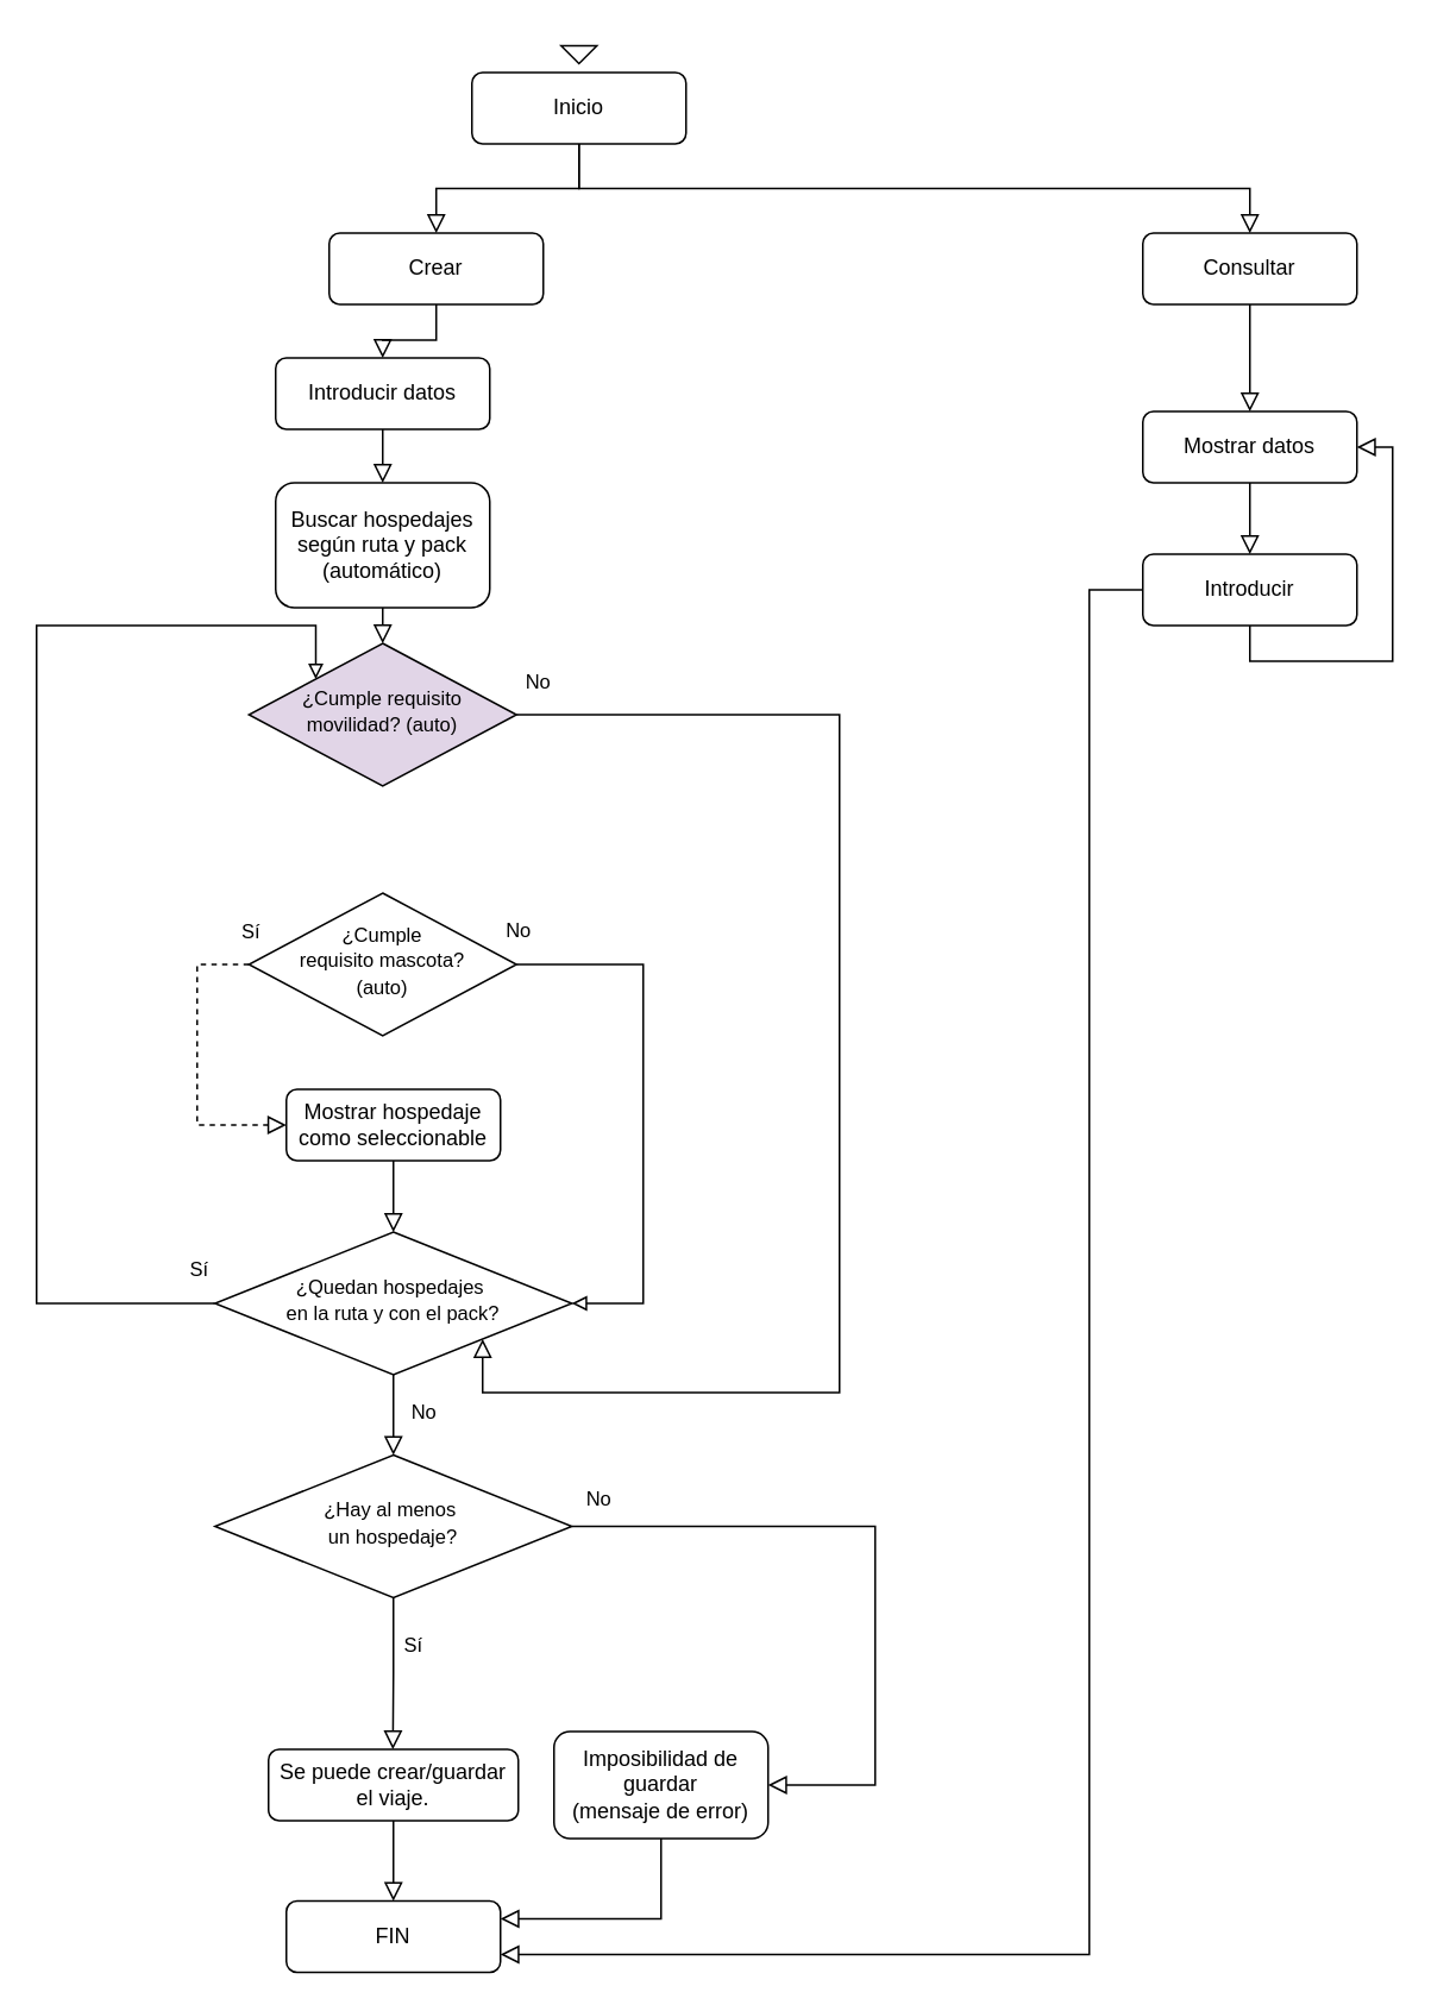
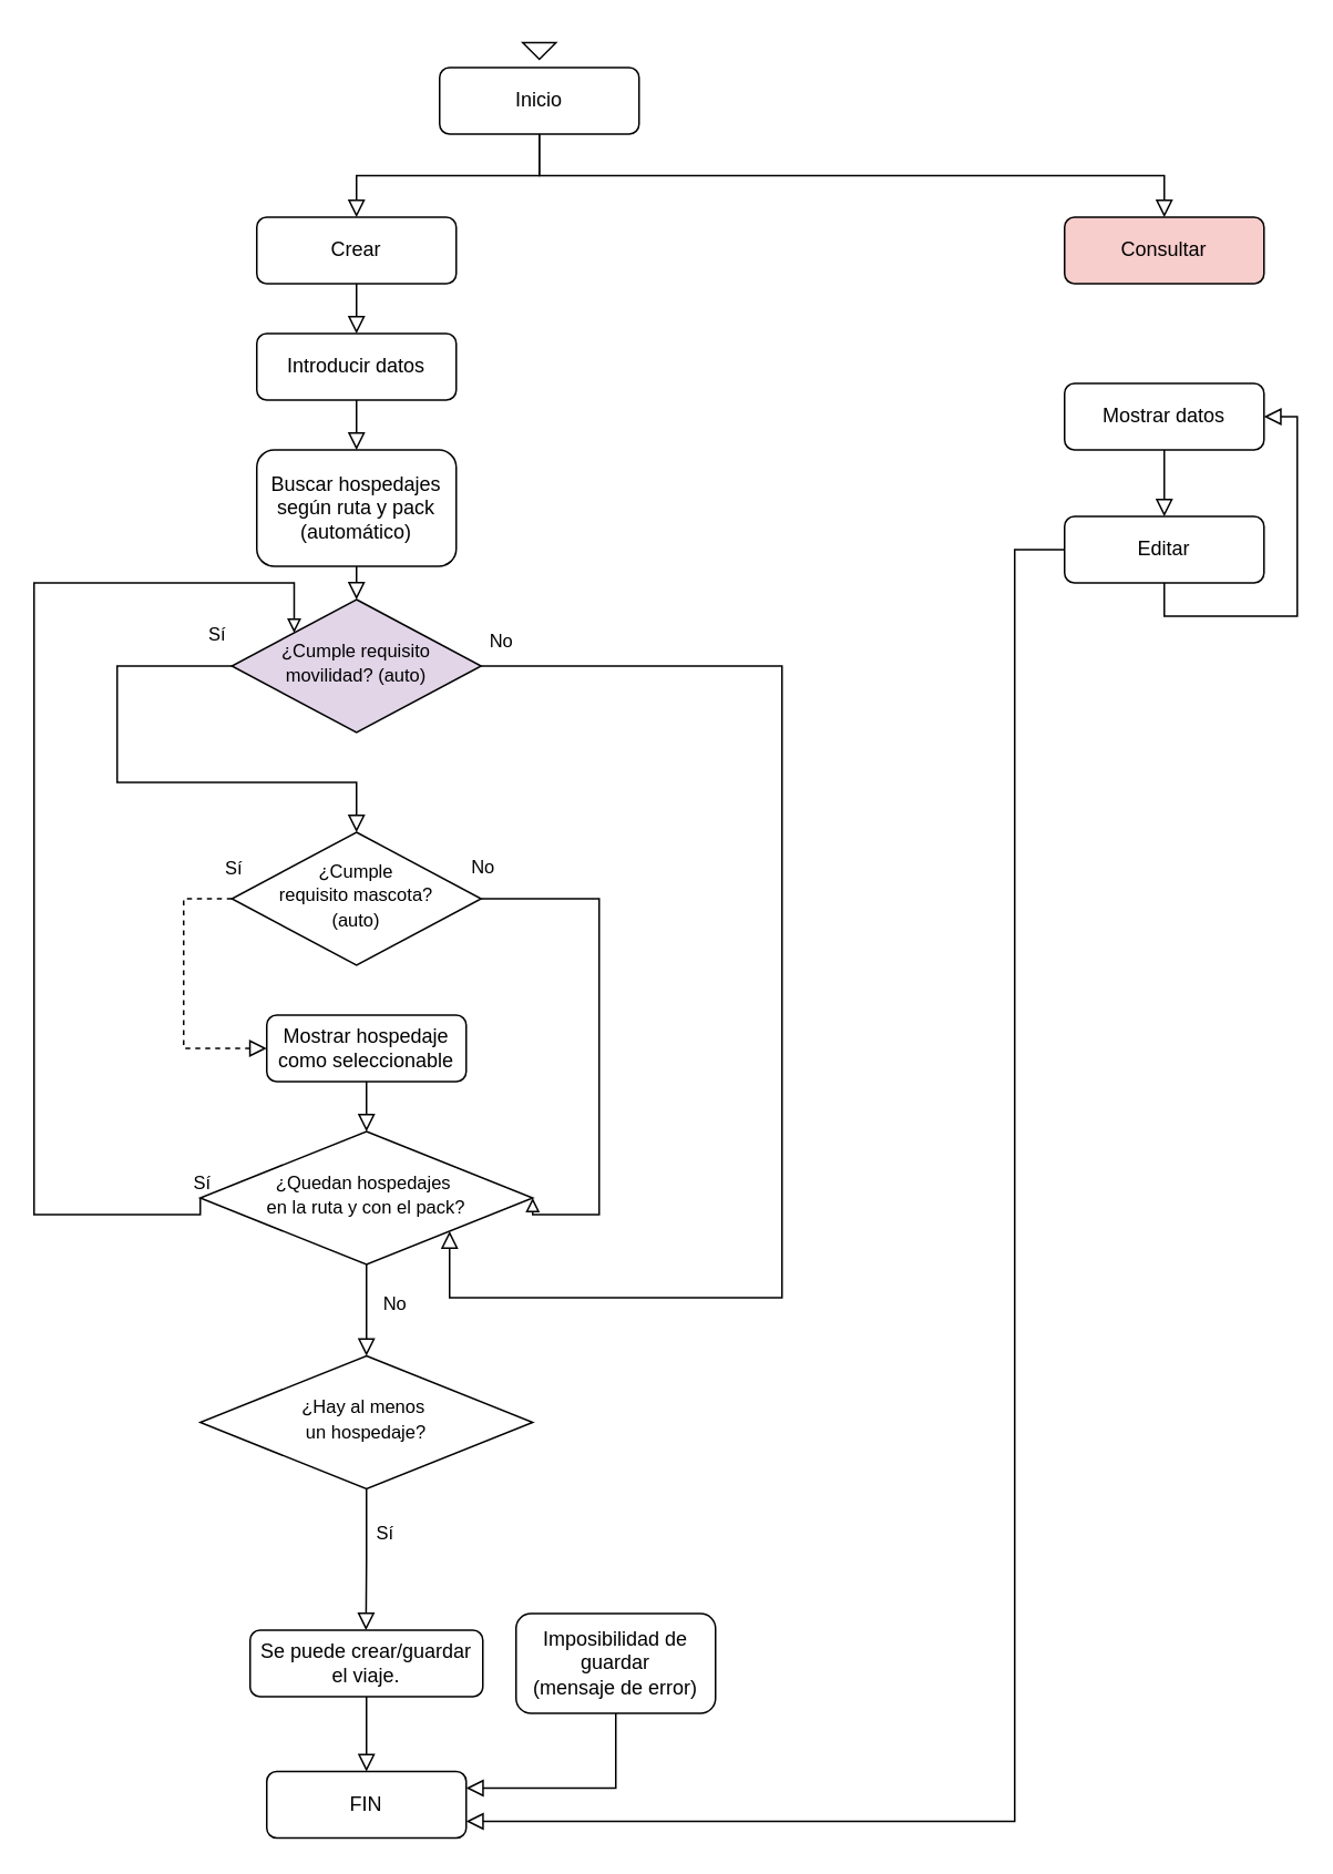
- <mxCell id="4" value="Crear" style="rounded=1;whiteSpace=wrap;html=1;fontSize=12;glass=0;strokeWidth=1;shadow=0;" parent="1" vertex="1"><mxGeometry x="184" y="130" width="120" height="40" as="geometry" /></mxCell>
+ <mxCell id="4" value="Crear" style="rounded=1;whiteSpace=wrap;html=1;fontSize=12;glass=0;strokeWidth=1;shadow=0;" parent="1" vertex="1"><mxGeometry x="154" y="130" width="120" height="40" as="geometry" /></mxCell>
- <mxCell id="6" value="Consultar" style="rounded=1;whiteSpace=wrap;html=1;fontSize=12;glass=0;strokeWidth=1;shadow=0;" parent="1" vertex="1"><mxGeometry x="640" y="130" width="120" height="40" as="geometry" /></mxCell>
+ <mxCell id="6" value="Consultar" style="rounded=1;whiteSpace=wrap;html=1;fontSize=12;glass=0;strokeWidth=1;shadow=0;fillColor=#f8cecc;" parent="1" vertex="1"><mxGeometry x="640" y="130" width="120" height="40" as="geometry" /></mxCell>
- <mxCell id="9" value="" style="rounded=0;html=1;jettySize=auto;orthogonalLoop=1;fontSize=11;endArrow=block;endFill=0;endSize=8;strokeWidth=1;shadow=0;labelBackgroundColor=none;edgeStyle=orthogonalEdgeStyle;exitX=0.5;exitY=1;exitDx=0;exitDy=0;entryX=0.5;entryY=0;entryDx=0;entryDy=0;" parent="1" source="6" target="18" edge="1"><mxGeometry y="20" relative="1" as="geometry"><mxPoint as="offset" /><mxPoint x="710.25" y="180" as="sourcePoint" /><mxPoint x="700" y="230" as="targetPoint" /></mxGeometry></mxCell>
- <mxCell id="20" value="Introducir" style="rounded=1;whiteSpace=wrap;html=1;fontSize=12;glass=0;strokeWidth=1;shadow=0;" parent="1" vertex="1"><mxGeometry x="640" y="310" width="120" height="40" as="geometry" /></mxCell>
+ <mxCell id="20" value="Editar" style="rounded=1;whiteSpace=wrap;html=1;fontSize=12;glass=0;strokeWidth=1;shadow=0;" parent="1" vertex="1"><mxGeometry x="640" y="310" width="120" height="40" as="geometry" /></mxCell>
+ <mxCell id="43" value="" style="rounded=0;html=1;jettySize=auto;orthogonalLoop=1;fontSize=11;endArrow=block;endFill=0;endSize=8;strokeWidth=1;shadow=0;labelBackgroundColor=none;edgeStyle=orthogonalEdgeStyle;exitX=0;exitY=0.5;exitDx=0;exitDy=0;entryX=0.5;entryY=0;entryDx=0;entryDy=0;" edge="1" parent="1" source="28" target="30"><mxGeometry y="20" relative="1" as="geometry"><mxPoint as="offset" /><mxPoint x="99" y="410" as="sourcePoint" /><mxPoint x="120" y="500" as="targetPoint" /><Array as="points"><mxPoint x="70" y="400" /><mxPoint x="70" y="470" /><mxPoint x="214" y="470" /></Array></mxGeometry></mxCell>
+ <mxCell id="44" value="Sí" style="edgeLabel;html=1;align=center;verticalAlign=middle;resizable=0;points=[];" vertex="1" connectable="0" parent="43"><mxGeometry x="-0.394" y="2" relative="1" as="geometry"><mxPoint x="57" y="-46" as="offset" /></mxGeometry></mxCell>
- <mxCell id="27" value="&lt;span style=&quot;font-size: 11px;&quot;&gt;¿Quedan hospedajes&amp;nbsp;&lt;/span&gt;&lt;div&gt;&lt;span style=&quot;font-size: 11px;&quot;&gt;en la ruta y con el pack?&lt;/span&gt;&lt;/div&gt;" style="rhombus;whiteSpace=wrap;html=1;shadow=0;fontFamily=Helvetica;fontSize=12;align=center;strokeWidth=1;spacing=6;spacingTop=-4;" vertex="1" parent="1"><mxGeometry x="120" y="690" width="200" height="80" as="geometry" /></mxCell>
+ <mxCell id="27" value="&lt;span style=&quot;font-size: 11px;&quot;&gt;¿Quedan hospedajes&amp;nbsp;&lt;/span&gt;&lt;div&gt;&lt;span style=&quot;font-size: 11px;&quot;&gt;en la ruta y con el pack?&lt;/span&gt;&lt;/div&gt;" style="rhombus;whiteSpace=wrap;html=1;shadow=0;fontFamily=Helvetica;fontSize=12;align=center;strokeWidth=1;spacing=6;spacingTop=-4;" vertex="1" parent="1"><mxGeometry x="120" y="680" width="200" height="80" as="geometry" /></mxCell>
- <mxCell id="41" value="No" style="rounded=0;html=1;jettySize=auto;orthogonalLoop=1;fontSize=11;endArrow=block;endFill=0;endSize=8;strokeWidth=1;shadow=0;labelBackgroundColor=none;edgeStyle=orthogonalEdgeStyle;exitX=1;exitY=0.5;exitDx=0;exitDy=0;entryX=1;entryY=0.5;entryDx=0;entryDy=0;" edge="1" parent="1" source="38" target="16"><mxGeometry x="-0.919" y="15" relative="1" as="geometry"><mxPoint as="offset" /><mxPoint x="454" y="862.5" as="sourcePoint" /><mxPoint x="494" y="537.5" as="targetPoint" /><Array as="points"><mxPoint x="490" y="855" /><mxPoint x="490" y="1000" /></Array></mxGeometry></mxCell>
